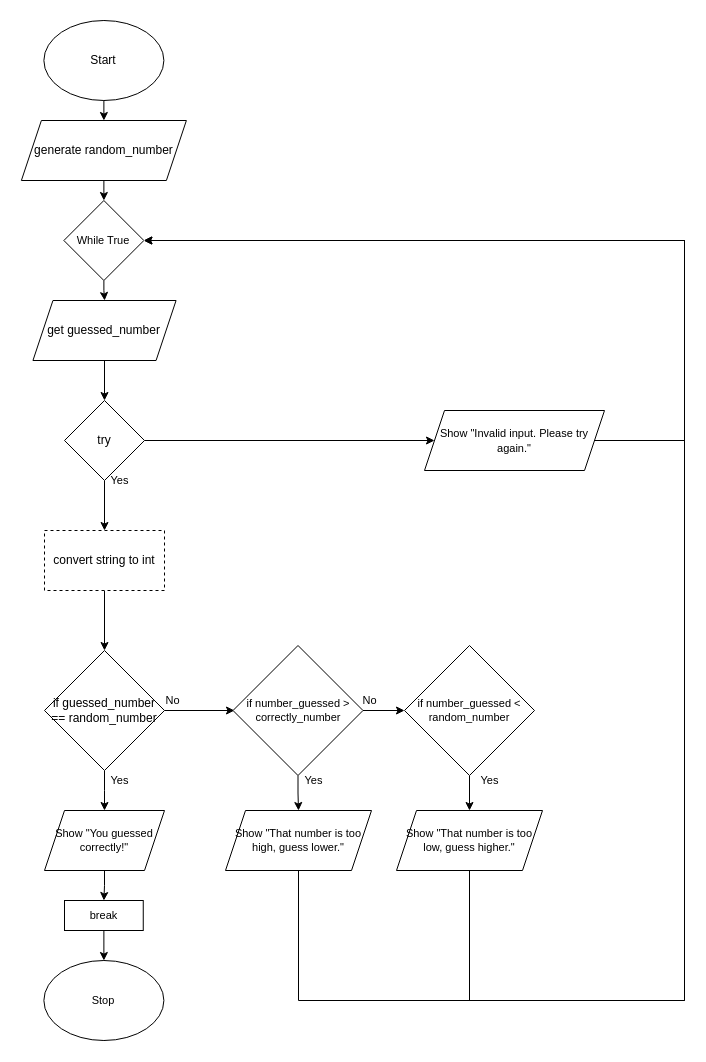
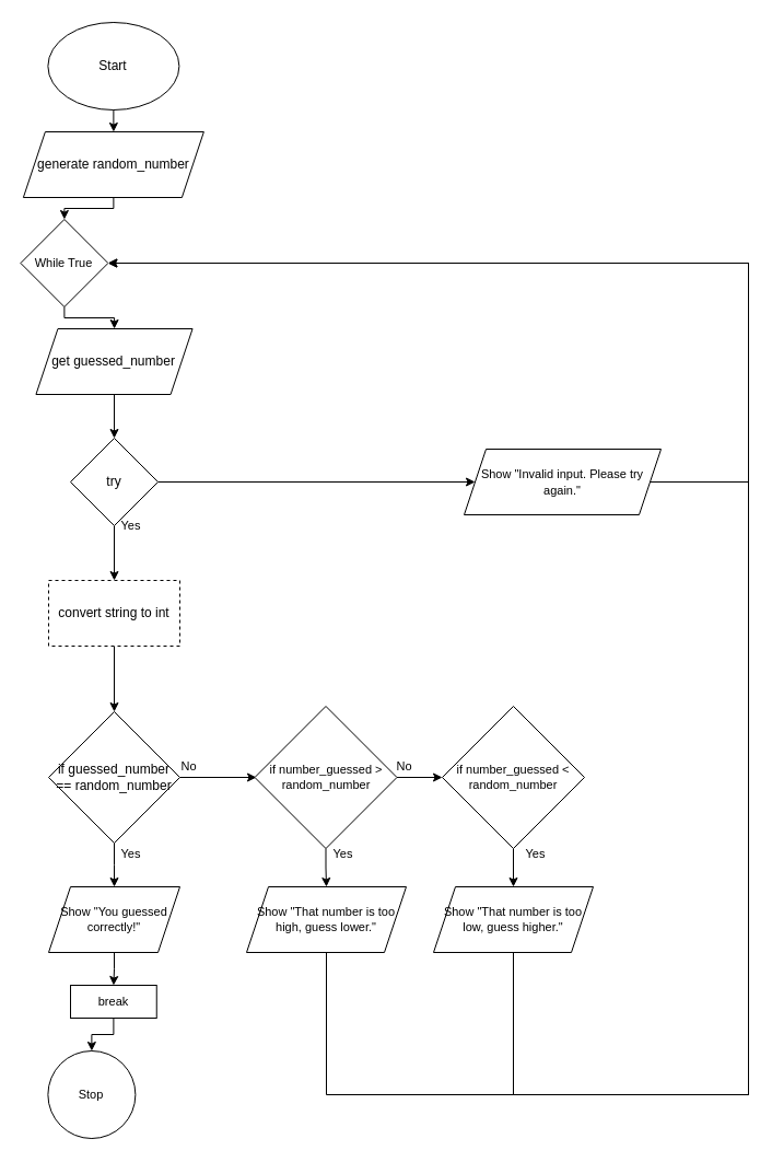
- <mxCell id="37" value="While True" style="rhombus;whiteSpace=wrap;html=1;fontFamily=Helvetica;fontSize=11;fontColor=default;" vertex="1" parent="1"><mxGeometry x="63.38" y="200" width="80" height="80" as="geometry" /></mxCell>
+ <mxCell id="37" value="While True" style="rhombus;whiteSpace=wrap;html=1;fontFamily=Helvetica;fontSize=11;fontColor=default;" vertex="1" parent="1"><mxGeometry x="18.38" y="200" width="80" height="80" as="geometry" /></mxCell>
- <mxCell id="26" value="if number_guessed &amp;gt; correctly_number" style="rhombus;whiteSpace=wrap;html=1;fontFamily=Helvetica;fontSize=11;fontColor=default;" vertex="1" parent="1"><mxGeometry x="232.5" y="645" width="130" height="130" as="geometry" /></mxCell>
+ <mxCell id="26" value="if number_guessed &amp;gt; random_number" style="rhombus;whiteSpace=wrap;html=1;fontFamily=Helvetica;fontSize=11;fontColor=default;" vertex="1" parent="1"><mxGeometry x="232.5" y="645" width="130" height="130" as="geometry" /></mxCell>
- <mxCell id="14" value="Stop" style="ellipse;whiteSpace=wrap;html=1;fontFamily=Helvetica;fontSize=11;fontColor=default;" parent="1" vertex="1"><mxGeometry x="43.38" y="960" width="120" height="80" as="geometry" /></mxCell>
+ <mxCell id="14" value="Stop" style="ellipse;whiteSpace=wrap;html=1;fontFamily=Helvetica;fontSize=11;fontColor=default;" parent="1" vertex="1"><mxGeometry x="43.38" y="960" width="80" height="80" as="geometry" /></mxCell>
